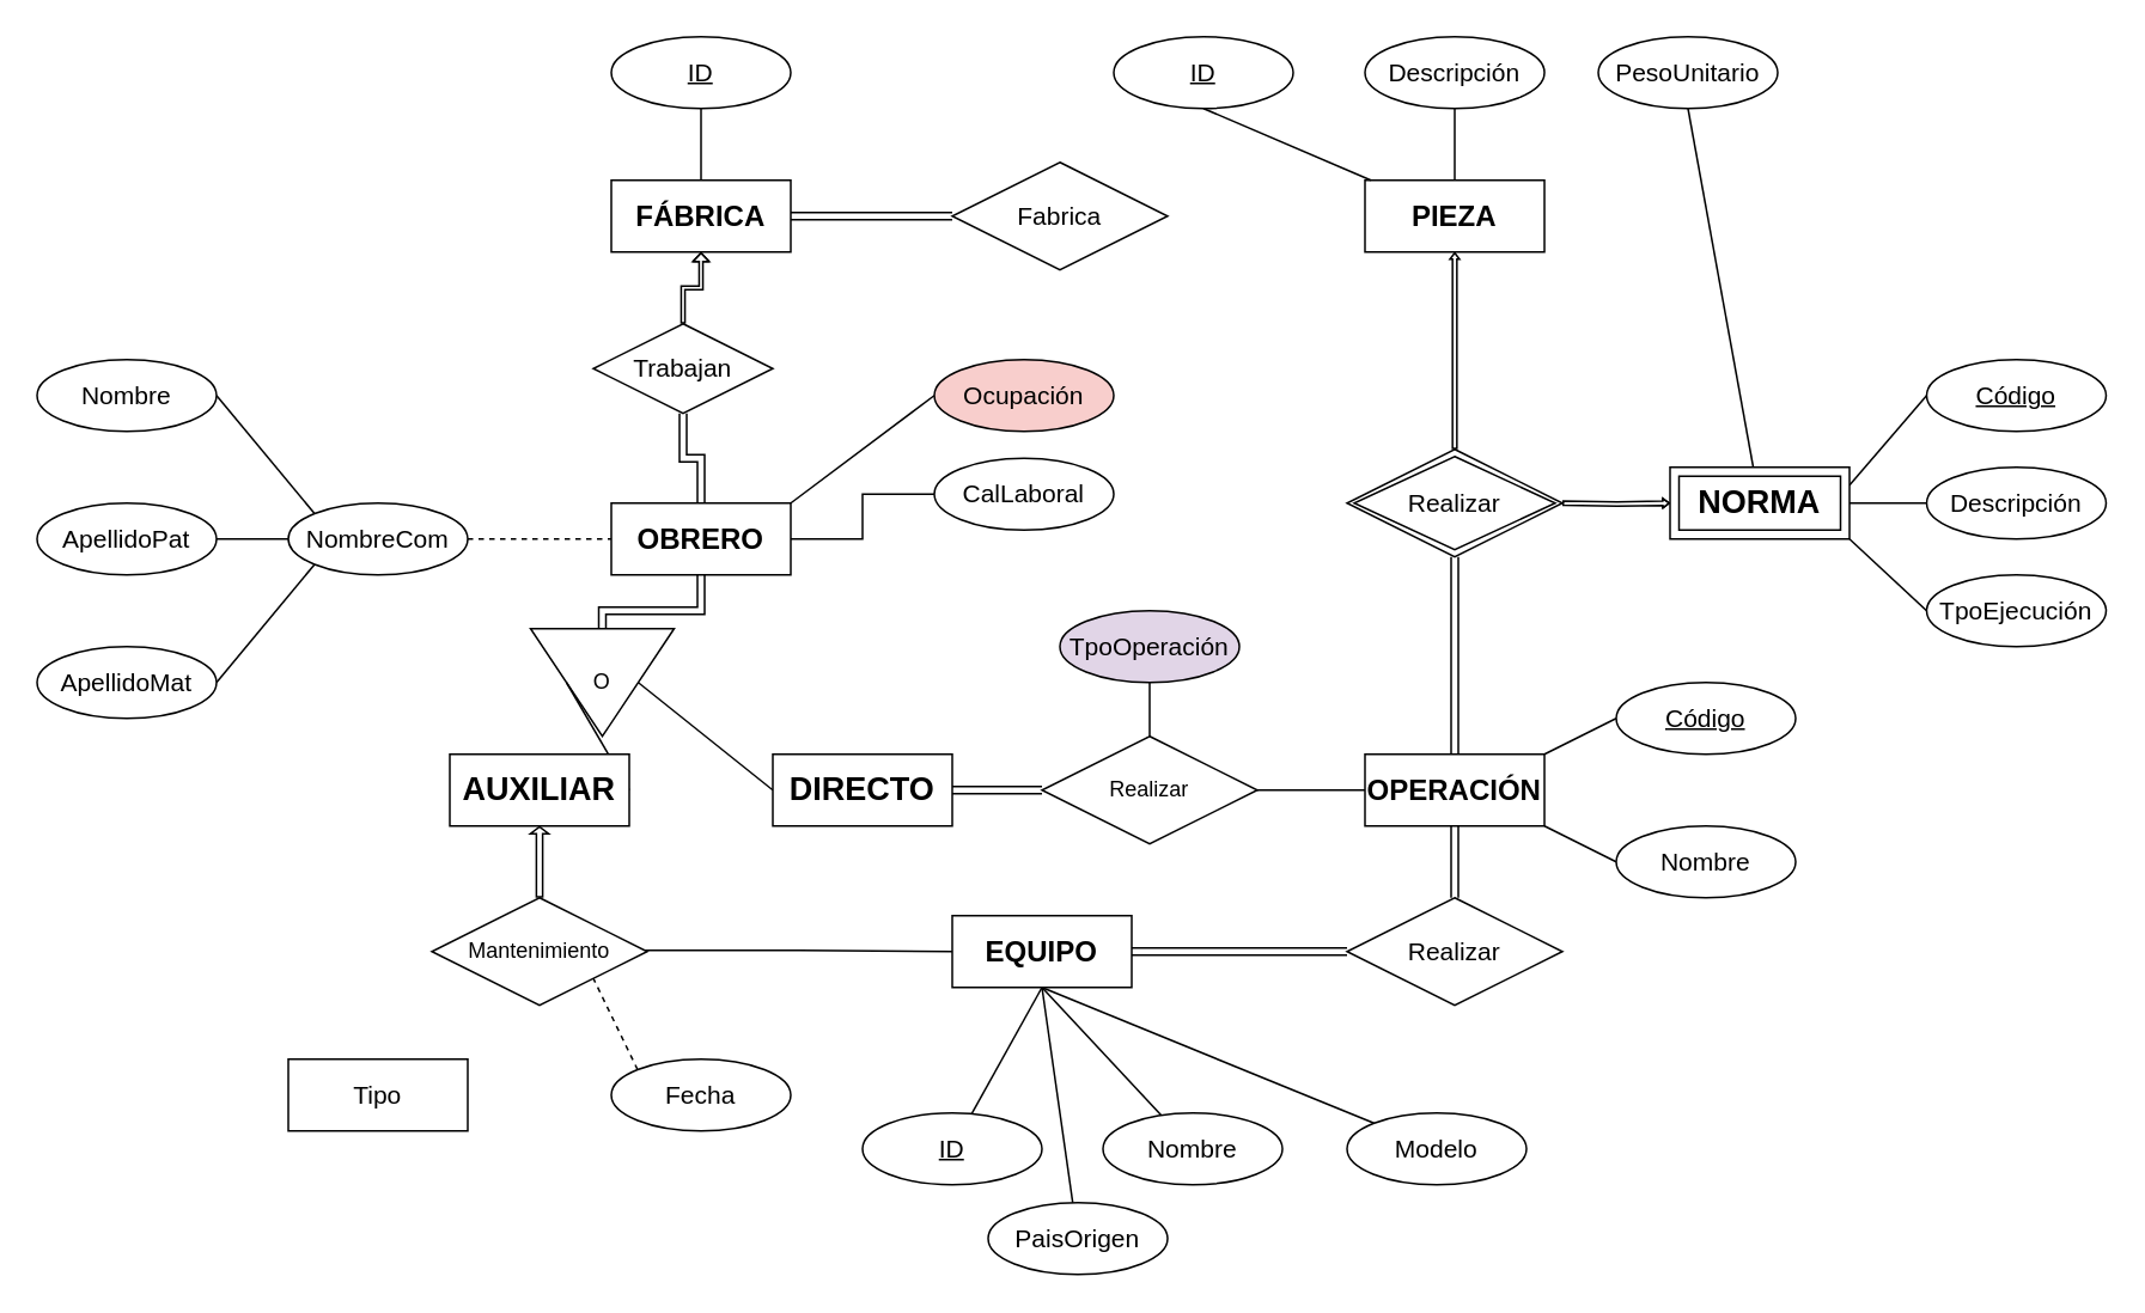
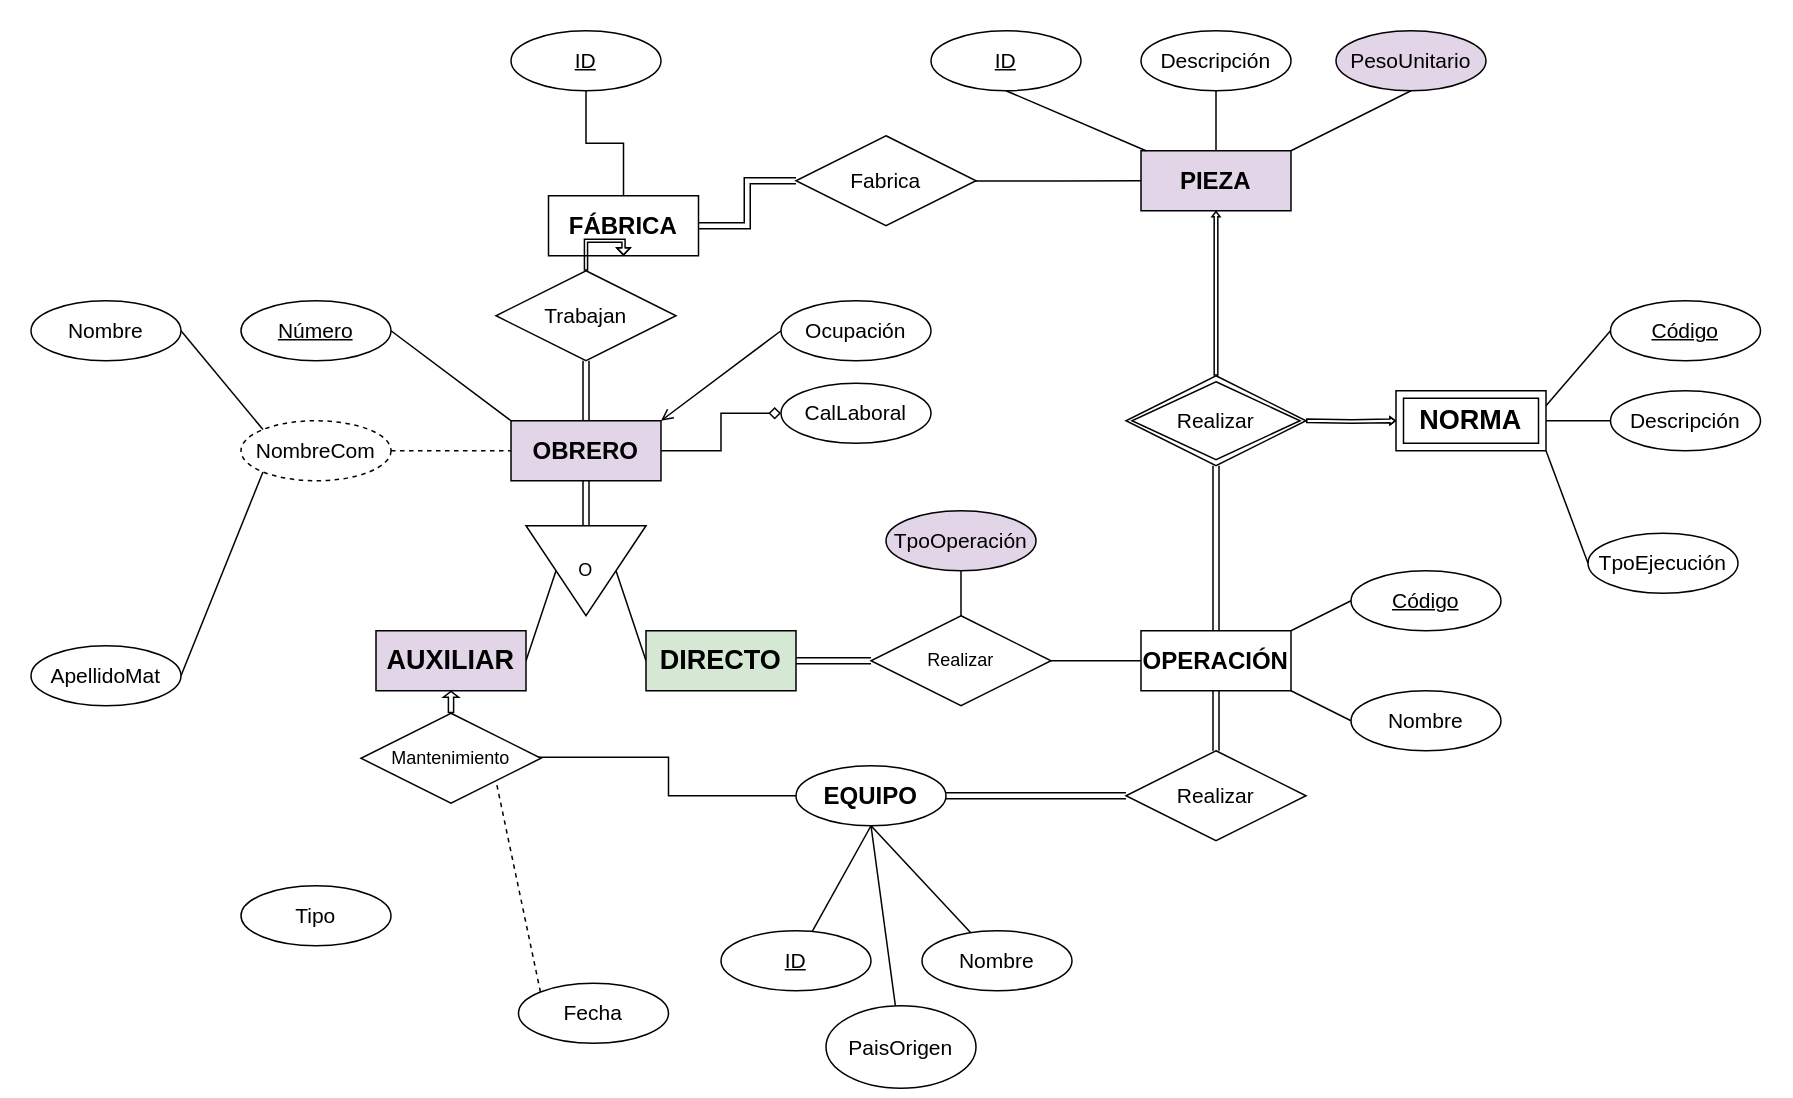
- <mxCell id="14" value="PesoUnitario" style="ellipse;whiteSpace=wrap;html=1;align=center;fontSize=14;" vertex="1" parent="1"><mxGeometry x="890" y="20" width="100" height="40" as="geometry" /></mxCell>
+ <mxCell id="14" value="PesoUnitario" style="ellipse;whiteSpace=wrap;html=1;align=center;fontSize=14;fillColor=#e1d5e7;" vertex="1" parent="1"><mxGeometry x="890" y="20" width="100" height="40" as="geometry" /></mxCell>
- <mxCell id="4" value="FÁBRICA" style="whiteSpace=wrap;html=1;align=center;fontStyle=1;fontSize=16;" vertex="1" parent="1"><mxGeometry x="340" y="100" width="100" height="40" as="geometry" /></mxCell>
+ <mxCell id="4" value="FÁBRICA" style="whiteSpace=wrap;html=1;align=center;fontStyle=1;fontSize=16;" vertex="1" parent="1"><mxGeometry x="365" y="130" width="100" height="40" as="geometry" /></mxCell>
+ <mxCell id="5" style="edgeStyle=orthogonalEdgeStyle;rounded=0;orthogonalLoop=1;jettySize=auto;html=1;endArrow=none;endFill=0;exitX=0.959;exitY=0.502;exitDx=0;exitDy=0;exitPerimeter=0;" edge="1" parent="1" source="6" target="8"><mxGeometry relative="1" as="geometry"><mxPoint x="640" y="130" as="sourcePoint" /></mxGeometry></mxCell>
- <mxCell id="8" value="PIEZA" style="whiteSpace=wrap;html=1;align=center;fontStyle=1;fontSize=16;" vertex="1" parent="1"><mxGeometry x="760" y="100" width="100" height="40" as="geometry" /></mxCell>
+ <mxCell id="8" value="PIEZA" style="whiteSpace=wrap;html=1;align=center;fontStyle=1;fontSize=16;fillColor=#e1d5e7;" vertex="1" parent="1"><mxGeometry x="760" y="100" width="100" height="40" as="geometry" /></mxCell>
- <mxCell id="13" style="rounded=0;orthogonalLoop=1;jettySize=auto;html=1;exitX=0.5;exitY=1;exitDx=0;exitDy=0;endArrow=none;endFill=0;" edge="1" parent="1" source="14" target="74"><mxGeometry relative="1" as="geometry" /></mxCell>
+ <mxCell id="13" style="rounded=0;orthogonalLoop=1;jettySize=auto;html=1;exitX=0.5;exitY=1;exitDx=0;exitDy=0;entryX=1;entryY=0;entryDx=0;entryDy=0;endArrow=none;endFill=0;" edge="1" parent="1" source="14" target="8"><mxGeometry relative="1" as="geometry" /></mxCell>
- <mxCell id="53" value="Trabajan" style="shape=rhombus;perimeter=rhombusPerimeter;whiteSpace=wrap;html=1;align=center;fontSize=14;" vertex="1" parent="1"><mxGeometry x="330" y="180" width="100" height="50" as="geometry" /></mxCell>
+ <mxCell id="53" value="Trabajan" style="shape=rhombus;perimeter=rhombusPerimeter;whiteSpace=wrap;html=1;align=center;fontSize=14;" vertex="1" parent="1"><mxGeometry x="330" y="180" width="120" height="60" as="geometry" /></mxCell>
+ <mxCell id="35" value="Número" style="ellipse;whiteSpace=wrap;html=1;align=center;fontStyle=4;fontSize=14;" vertex="1" parent="1"><mxGeometry x="160" y="200" width="100" height="40" as="geometry" /></mxCell>
- <mxCell id="56" value="Ocupación" style="ellipse;whiteSpace=wrap;html=1;align=center;fontSize=14;fillColor=#f8cecc;" vertex="1" parent="1"><mxGeometry x="520" y="200" width="100" height="40" as="geometry" /></mxCell>
+ <mxCell id="56" value="Ocupación" style="ellipse;whiteSpace=wrap;html=1;align=center;fontSize=14;" vertex="1" parent="1"><mxGeometry x="520" y="200" width="100" height="40" as="geometry" /></mxCell>
+ <mxCell id="34" style="rounded=0;orthogonalLoop=1;jettySize=auto;html=1;exitX=1;exitY=0.5;exitDx=0;exitDy=0;entryX=0;entryY=0;entryDx=0;entryDy=0;endArrow=none;endFill=0;" edge="1" parent="1" source="35" target="32"><mxGeometry relative="1" as="geometry" /></mxCell>
- <mxCell id="31" style="edgeStyle=orthogonalEdgeStyle;rounded=0;orthogonalLoop=1;jettySize=auto;html=1;exitX=1;exitY=0.5;exitDx=0;exitDy=0;entryX=0;entryY=0.5;entryDx=0;entryDy=0;endArrow=none;endFill=0;" edge="1" parent="1" source="32" target="54"><mxGeometry relative="1" as="geometry" /></mxCell>
+ <mxCell id="31" style="edgeStyle=orthogonalEdgeStyle;rounded=0;orthogonalLoop=1;jettySize=auto;html=1;exitX=1;exitY=0.5;exitDx=0;exitDy=0;entryX=0;entryY=0.5;entryDx=0;entryDy=0;endArrow=diamond;endFill=0;" edge="1" parent="1" source="32" target="54"><mxGeometry relative="1" as="geometry" /></mxCell>
- <mxCell id="55" style="rounded=0;orthogonalLoop=1;jettySize=auto;html=1;exitX=0;exitY=0.5;exitDx=0;exitDy=0;entryX=1;entryY=0;entryDx=0;entryDy=0;endArrow=none;endFill=0;" edge="1" parent="1" source="56" target="32"><mxGeometry relative="1" as="geometry" /></mxCell>
+ <mxCell id="55" style="rounded=0;orthogonalLoop=1;jettySize=auto;html=1;exitX=0;exitY=0.5;exitDx=0;exitDy=0;entryX=1;entryY=0;entryDx=0;entryDy=0;endArrow=open;endFill=0;" edge="1" parent="1" source="56" target="32"><mxGeometry relative="1" as="geometry" /></mxCell>
- <mxCell id="41" value="ApellidoPat" style="ellipse;whiteSpace=wrap;html=1;align=center;fontSize=14;" vertex="1" parent="1"><mxGeometry x="20" y="280" width="100" height="40" as="geometry" /></mxCell>
- <mxCell id="40" style="edgeStyle=orthogonalEdgeStyle;rounded=0;orthogonalLoop=1;jettySize=auto;html=1;exitX=1;exitY=0.5;exitDx=0;exitDy=0;entryX=0;entryY=0.5;entryDx=0;entryDy=0;endArrow=none;endFill=0;" edge="1" parent="1" source="41" target="37"><mxGeometry relative="1" as="geometry" /></mxCell>
- <mxCell id="37" value="NombreCom" style="ellipse;whiteSpace=wrap;html=1;align=center;fontSize=14;" vertex="1" parent="1"><mxGeometry x="160" y="280" width="100" height="40" as="geometry" /></mxCell>
+ <mxCell id="37" value="NombreCom" style="ellipse;whiteSpace=wrap;html=1;align=center;fontSize=14;dashed=1;" vertex="1" parent="1"><mxGeometry x="160" y="280" width="100" height="40" as="geometry" /></mxCell>
- <mxCell id="32" value="OBRERO" style="whiteSpace=wrap;html=1;align=center;fontStyle=1;fontSize=16;" vertex="1" parent="1"><mxGeometry x="340" y="280" width="100" height="40" as="geometry" /></mxCell>
+ <mxCell id="32" value="OBRERO" style="whiteSpace=wrap;html=1;align=center;fontStyle=1;fontSize=16;fillColor=#e1d5e7;" vertex="1" parent="1"><mxGeometry x="340" y="280" width="100" height="40" as="geometry" /></mxCell>
- <mxCell id="17" value="TpoEjecución" style="ellipse;whiteSpace=wrap;html=1;align=center;fontSize=14;" vertex="1" parent="1"><mxGeometry x="1073" y="320" width="100" height="40" as="geometry" /></mxCell>
+ <mxCell id="17" value="TpoEjecución" style="ellipse;whiteSpace=wrap;html=1;align=center;fontSize=14;" vertex="1" parent="1"><mxGeometry x="1058" y="355" width="100" height="40" as="geometry" /></mxCell>
- <mxCell id="43" value="ApellidoMat" style="ellipse;whiteSpace=wrap;html=1;align=center;fontSize=14;" vertex="1" parent="1"><mxGeometry x="20" y="360" width="100" height="40" as="geometry" /></mxCell>
+ <mxCell id="43" value="ApellidoMat" style="ellipse;whiteSpace=wrap;html=1;align=center;fontSize=14;" vertex="1" parent="1"><mxGeometry x="20" y="430" width="100" height="40" as="geometry" /></mxCell>
- <mxCell id="28" value="O" style="triangle;whiteSpace=wrap;html=1;direction=south;" vertex="1" parent="1"><mxGeometry x="295" y="350" width="80" height="60" as="geometry" /></mxCell>
+ <mxCell id="28" value="O" style="triangle;whiteSpace=wrap;html=1;direction=south;" vertex="1" parent="1"><mxGeometry x="350" y="350" width="80" height="60" as="geometry" /></mxCell>
- <mxCell id="70" value="AUXILIAR" style="whiteSpace=wrap;html=1;align=center;fontStyle=1;fontSize=18;" vertex="1" parent="1"><mxGeometry x="250" y="420" width="100" height="40" as="geometry" /></mxCell>
+ <mxCell id="70" value="AUXILIAR" style="whiteSpace=wrap;html=1;align=center;fontStyle=1;fontSize=18;fillColor=#e1d5e7;" vertex="1" parent="1"><mxGeometry x="250" y="420" width="100" height="40" as="geometry" /></mxCell>
- <mxCell id="66" value="DIRECTO" style="whiteSpace=wrap;html=1;align=center;fontStyle=1;fontSize=18;" vertex="1" parent="1"><mxGeometry x="430" y="420" width="100" height="40" as="geometry" /></mxCell>
+ <mxCell id="66" value="DIRECTO" style="whiteSpace=wrap;html=1;align=center;fontStyle=1;fontSize=18;fillColor=#d5e8d4;" vertex="1" parent="1"><mxGeometry x="430" y="420" width="100" height="40" as="geometry" /></mxCell>
- <mxCell id="78" value="Mantenimiento" style="shape=rhombus;perimeter=rhombusPerimeter;whiteSpace=wrap;html=1;align=center;" vertex="1" parent="1"><mxGeometry x="240" y="500" width="120" height="60" as="geometry" /></mxCell>
+ <mxCell id="78" value="Mantenimiento" style="shape=rhombus;perimeter=rhombusPerimeter;whiteSpace=wrap;html=1;align=center;" vertex="1" parent="1"><mxGeometry x="240" y="475" width="120" height="60" as="geometry" /></mxCell>
- <mxCell id="19" value="EQUIPO" style="whiteSpace=wrap;html=1;align=center;fontStyle=1;fontSize=16;" vertex="1" parent="1"><mxGeometry x="530" y="510" width="100" height="40" as="geometry" /></mxCell>
+ <mxCell id="19" value="EQUIPO" style="ellipse;whiteSpace=wrap;html=1;align=center;fontStyle=1;fontSize=16;" vertex="1" parent="1"><mxGeometry x="530" y="510" width="100" height="40" as="geometry" /></mxCell>
- <mxCell id="24" style="rounded=0;orthogonalLoop=1;jettySize=auto;html=1;entryX=0.5;entryY=1;entryDx=0;entryDy=0;endArrow=none;endFill=0;" edge="1" parent="1" source="25" target="19"><mxGeometry relative="1" as="geometry" /></mxCell>
- <mxCell id="58" value="Tipo" style="whiteSpace=wrap;html=1;align=center;fontSize=14;rounded=0;" vertex="1" parent="1"><mxGeometry x="160" y="590" width="100" height="40" as="geometry" /></mxCell>
+ <mxCell id="58" value="Tipo" style="ellipse;whiteSpace=wrap;html=1;align=center;fontSize=14;" vertex="1" parent="1"><mxGeometry x="160" y="590" width="100" height="40" as="geometry" /></mxCell>
- <mxCell id="61" value="Fecha" style="ellipse;whiteSpace=wrap;html=1;align=center;fontSize=14;" vertex="1" parent="1"><mxGeometry x="340" y="590" width="100" height="40" as="geometry" /></mxCell>
+ <mxCell id="61" value="Fecha" style="ellipse;whiteSpace=wrap;html=1;align=center;fontSize=14;" vertex="1" parent="1"><mxGeometry x="345" y="655" width="100" height="40" as="geometry" /></mxCell>
- <mxCell id="25" value="Modelo" style="ellipse;whiteSpace=wrap;html=1;align=center;fontSize=14;" vertex="1" parent="1"><mxGeometry x="750" y="620" width="100" height="40" as="geometry" /></mxCell>
- <mxCell id="27" value="PaisOrigen" style="ellipse;whiteSpace=wrap;html=1;align=center;fontSize=14;" vertex="1" parent="1"><mxGeometry x="550" y="670" width="100" height="40" as="geometry" /></mxCell>
+ <mxCell id="27" value="PaisOrigen" style="ellipse;whiteSpace=wrap;html=1;align=center;fontSize=14;" vertex="1" parent="1"><mxGeometry x="550" y="670" width="100" height="55" as="geometry" /></mxCell>
